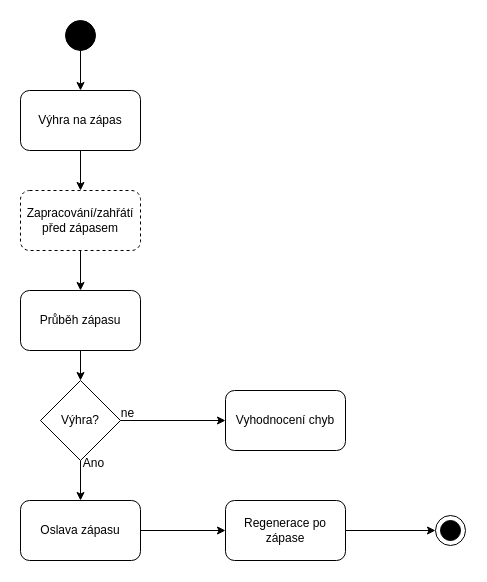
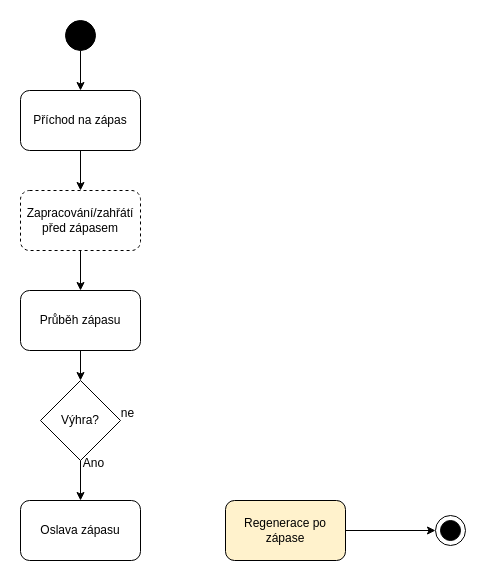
- <mxCell id="10" value="Výhra na zápas" style="rounded=1;whiteSpace=wrap;html=1;" vertex="1" parent="1"><mxGeometry x="20" y="90" width="120" height="60" as="geometry" /></mxCell>
+ <mxCell id="10" value="Příchod na zápas" style="rounded=1;whiteSpace=wrap;html=1;" vertex="1" parent="1"><mxGeometry x="20" y="90" width="120" height="60" as="geometry" /></mxCell>
- <mxCell id="12" style="edgeStyle=orthogonalEdgeStyle;rounded=0;orthogonalLoop=1;jettySize=auto;html=1;exitX=1;exitY=0.5;exitDx=0;exitDy=0;" edge="1" parent="1" source="13" target="18"><mxGeometry relative="1" as="geometry" /></mxCell>
- <mxCell id="18" value="Vyhodnocení chyb" style="rounded=1;whiteSpace=wrap;html=1;" vertex="1" parent="1"><mxGeometry x="225" y="390" width="120" height="60" as="geometry" /></mxCell>
- <mxCell id="16" style="edgeStyle=orthogonalEdgeStyle;rounded=0;orthogonalLoop=1;jettySize=auto;html=1;exitX=1;exitY=0.5;exitDx=0;exitDy=0;entryX=0;entryY=0.5;entryDx=0;entryDy=0;" edge="1" parent="1" source="17" target="15"><mxGeometry relative="1" as="geometry" /></mxCell>
- <mxCell id="15" value="Regenerace po zápase" style="rounded=1;whiteSpace=wrap;html=1;" vertex="1" parent="1"><mxGeometry x="225" y="500" width="120" height="60" as="geometry" /></mxCell>
+ <mxCell id="15" value="Regenerace po zápase" style="rounded=1;whiteSpace=wrap;html=1;fillColor=#fff2cc;" vertex="1" parent="1"><mxGeometry x="225" y="500" width="120" height="60" as="geometry" /></mxCell>
